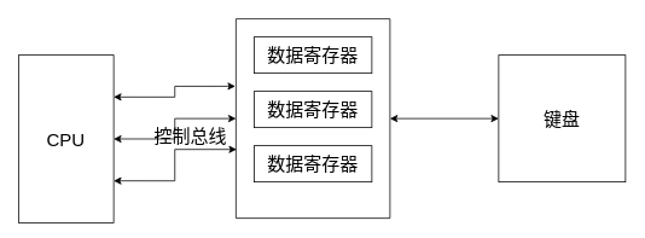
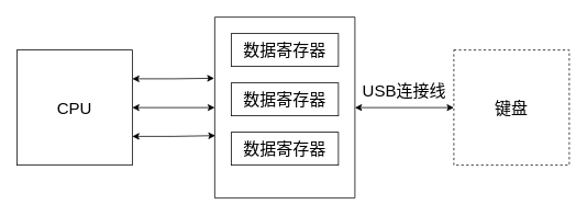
+ <mxCell id="12" value="USB连接线" style="text;html=1;strokeColor=none;fillColor=none;align=center;verticalAlign=middle;whiteSpace=wrap;rounded=0;fontSize=20;" parent="1" vertex="1"><mxGeometry x="430" y="94" width="120" height="30" as="geometry" /></mxCell>
- <mxCell id="11" value="键盘" style="whiteSpace=wrap;html=1;fontSize=20;fontColor=#000000;fillColor=none;" parent="1" vertex="1"><mxGeometry x="550" y="60" width="140" height="140" as="geometry" /></mxCell>
+ <mxCell id="11" value="键盘" style="whiteSpace=wrap;html=1;fontSize=20;fontColor=#000000;fillColor=none;dashed=1;" parent="1" vertex="1"><mxGeometry x="550" y="60" width="140" height="140" as="geometry" /></mxCell>
- <mxCell id="13" value="控制总线" style="text;html=1;strokeColor=none;fillColor=none;align=center;verticalAlign=middle;whiteSpace=wrap;rounded=0;fontSize=20;" parent="1" vertex="1"><mxGeometry x="160" y="134" width="100" height="30" as="geometry" /></mxCell>
- <mxCell id="10" value="CPU" style="whiteSpace=wrap;html=1;fontSize=20;fontColor=#000000;fillColor=none;" parent="1" vertex="1"><mxGeometry x="20" y="60" width="105" height="185" as="geometry" /></mxCell>
+ <mxCell id="10" value="CPU" style="whiteSpace=wrap;html=1;fontSize=20;fontColor=#000000;fillColor=none;" parent="1" vertex="1"><mxGeometry x="20" y="60" width="140" height="140" as="geometry" /></mxCell>
